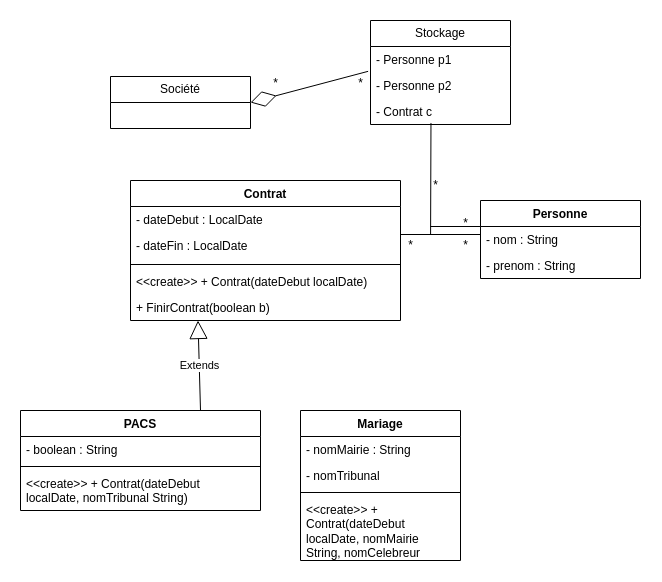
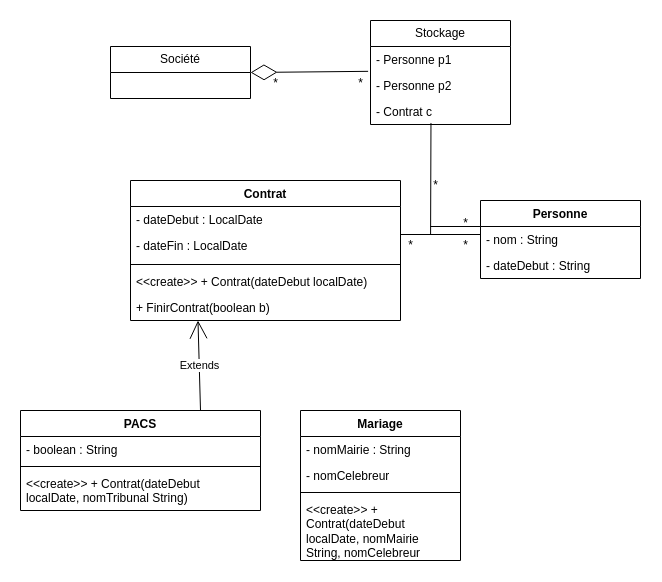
- <mxCell id="32" value="Société" style="swimlane;fontStyle=0;childLayout=stackLayout;horizontal=1;startSize=26;fillColor=none;horizontalStack=0;resizeParent=1;resizeParentMax=0;resizeLast=0;collapsible=1;marginBottom=0;whiteSpace=wrap;html=1;" vertex="1" parent="1"><mxGeometry x="110" y="76" width="140" height="52" as="geometry" /></mxCell>
+ <mxCell id="32" value="Société" style="swimlane;fontStyle=0;childLayout=stackLayout;horizontal=1;startSize=26;fillColor=none;horizontalStack=0;resizeParent=1;resizeParentMax=0;resizeLast=0;collapsible=1;marginBottom=0;whiteSpace=wrap;html=1;" vertex="1" parent="1"><mxGeometry x="110" y="46" width="140" height="52" as="geometry" /></mxCell>
- <mxCell id="4" value="- prenom : String" style="text;strokeColor=none;fillColor=none;align=left;verticalAlign=top;spacingLeft=4;spacingRight=4;overflow=hidden;rotatable=0;points=[[0,0.5],[1,0.5]];portConstraint=eastwest;whiteSpace=wrap;html=1;" parent="2" vertex="1"><mxGeometry y="52" width="160" height="26" as="geometry" /></mxCell>
+ <mxCell id="4" value="- dateDebut : String" style="text;strokeColor=none;fillColor=none;align=left;verticalAlign=top;spacingLeft=4;spacingRight=4;overflow=hidden;rotatable=0;points=[[0,0.5],[1,0.5]];portConstraint=eastwest;whiteSpace=wrap;html=1;" parent="2" vertex="1"><mxGeometry y="52" width="160" height="26" as="geometry" /></mxCell>
- <mxCell id="23" value="Extends" style="endArrow=block;endSize=16;endFill=0;html=1;rounded=0;exitX=0.75;exitY=0;exitDx=0;exitDy=0;entryX=0.25;entryY=1;entryDx=0;entryDy=0;" parent="1" source="14" target="5" edge="1"><mxGeometry width="160" relative="1" as="geometry"><mxPoint x="250" y="330" as="sourcePoint" /><mxPoint x="312" y="224" as="targetPoint" /></mxGeometry></mxCell>
+ <mxCell id="23" value="Extends" style="endArrow=open;endSize=16;endFill=0;html=1;rounded=0;exitX=0.75;exitY=0;exitDx=0;exitDy=0;entryX=0.25;entryY=1;entryDx=0;entryDy=0;" parent="1" source="14" target="5" edge="1"><mxGeometry width="160" relative="1" as="geometry"><mxPoint x="250" y="330" as="sourcePoint" /><mxPoint x="312" y="224" as="targetPoint" /></mxGeometry></mxCell>
- <mxCell id="20" value="- nomTribunal" style="text;strokeColor=none;fillColor=none;align=left;verticalAlign=top;spacingLeft=4;spacingRight=4;overflow=hidden;rotatable=0;points=[[0,0.5],[1,0.5]];portConstraint=eastwest;whiteSpace=wrap;html=1;" parent="18" vertex="1"><mxGeometry y="52" width="160" height="26" as="geometry" /></mxCell>
+ <mxCell id="20" value="- nomCelebreur" style="text;strokeColor=none;fillColor=none;align=left;verticalAlign=top;spacingLeft=4;spacingRight=4;overflow=hidden;rotatable=0;points=[[0,0.5],[1,0.5]];portConstraint=eastwest;whiteSpace=wrap;html=1;" parent="18" vertex="1"><mxGeometry y="52" width="160" height="26" as="geometry" /></mxCell>
